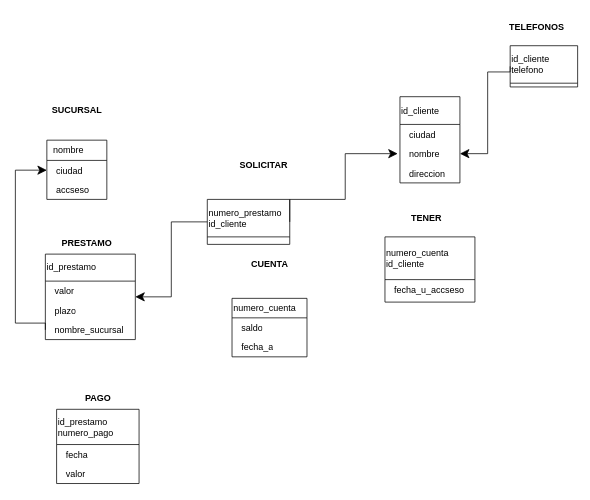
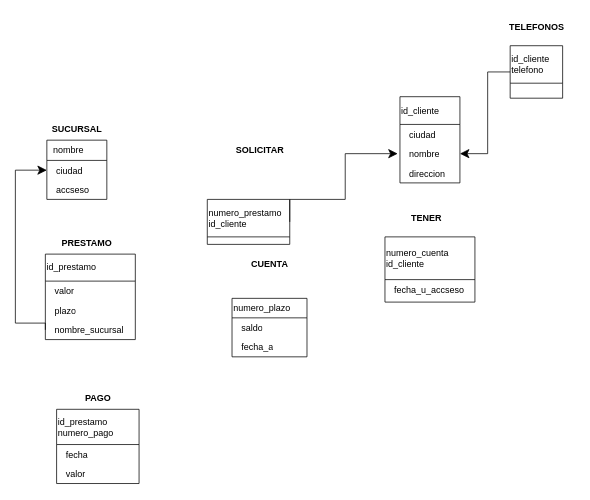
- <mxCell id="30" value="id_cliente&lt;div&gt;telefono&lt;/div&gt;" style="swimlane;fontStyle=0;childLayout=stackLayout;horizontal=1;startSize=50;fillColor=none;horizontalStack=0;resizeParent=1;resizeParentMax=0;resizeLast=0;collapsible=1;marginBottom=0;whiteSpace=wrap;html=1;align=left;rounded=0;" parent="1" vertex="1"><mxGeometry x="680" y="60" width="90" height="55" as="geometry" /></mxCell>
+ <mxCell id="30" value="id_cliente&lt;div&gt;telefono&lt;/div&gt;" style="swimlane;fontStyle=0;childLayout=stackLayout;horizontal=1;startSize=50;fillColor=none;horizontalStack=0;resizeParent=1;resizeParentMax=0;resizeLast=0;collapsible=1;marginBottom=0;whiteSpace=wrap;html=1;align=left;rounded=0;" parent="1" vertex="1"><mxGeometry x="680" y="60" width="70" height="70" as="geometry" /></mxCell>
- <mxCell id="5" value="&lt;b&gt;SUCURSAL&lt;/b&gt;" style="text;html=1;align=center;verticalAlign=middle;resizable=0;points=[];autosize=1;strokeColor=none;fillColor=none;rounded=0;" parent="1" vertex="1"><mxGeometry x="57" y="131" width="90" height="30" as="geometry" /></mxCell>
+ <mxCell id="5" value="&lt;b&gt;SUCURSAL&lt;/b&gt;" style="text;html=1;align=center;verticalAlign=middle;resizable=0;points=[];autosize=1;strokeColor=none;fillColor=none;rounded=0;" parent="1" vertex="1"><mxGeometry x="57" y="156" width="90" height="30" as="geometry" /></mxCell>
- <mxCell id="12" value="&lt;b&gt;SOLICITAR&lt;/b&gt;" style="text;html=1;align=center;verticalAlign=middle;resizable=0;points=[];autosize=1;strokeColor=none;fillColor=none;rounded=0;" parent="1" vertex="1"><mxGeometry x="306" y="205" width="90" height="30" as="geometry" /></mxCell>
+ <mxCell id="12" value="&lt;b&gt;SOLICITAR&lt;/b&gt;" style="text;html=1;align=center;verticalAlign=middle;resizable=0;points=[];autosize=1;strokeColor=none;fillColor=none;rounded=0;" parent="1" vertex="1"><mxGeometry x="301" y="185" width="90" height="30" as="geometry" /></mxCell>
- <mxCell id="13" style="edgeStyle=orthogonalEdgeStyle;orthogonalLoop=1;jettySize=auto;html=1;entryX=0;entryY=0.5;entryDx=0;entryDy=0;elbow=vertical;arcSize=0;startArrow=classic;startFill=1;startSize=10;endArrow=none;endFill=0;" parent="1" source="14" target="11" edge="1"><mxGeometry relative="1" as="geometry" /></mxCell>
- <mxCell id="23" value="numero_cuenta" style="swimlane;fontStyle=0;childLayout=stackLayout;horizontal=1;startSize=26;fillColor=none;horizontalStack=0;resizeParent=1;resizeParentMax=0;resizeLast=0;collapsible=1;marginBottom=0;whiteSpace=wrap;html=1;align=left;rounded=0;" parent="1" vertex="1"><mxGeometry x="309" y="397" width="100" height="78" as="geometry" /></mxCell>
+ <mxCell id="23" value="numero_plazo" style="swimlane;fontStyle=0;childLayout=stackLayout;horizontal=1;startSize=26;fillColor=none;horizontalStack=0;resizeParent=1;resizeParentMax=0;resizeLast=0;collapsible=1;marginBottom=0;whiteSpace=wrap;html=1;align=left;rounded=0;" parent="1" vertex="1"><mxGeometry x="309" y="397" width="100" height="78" as="geometry" /></mxCell>
